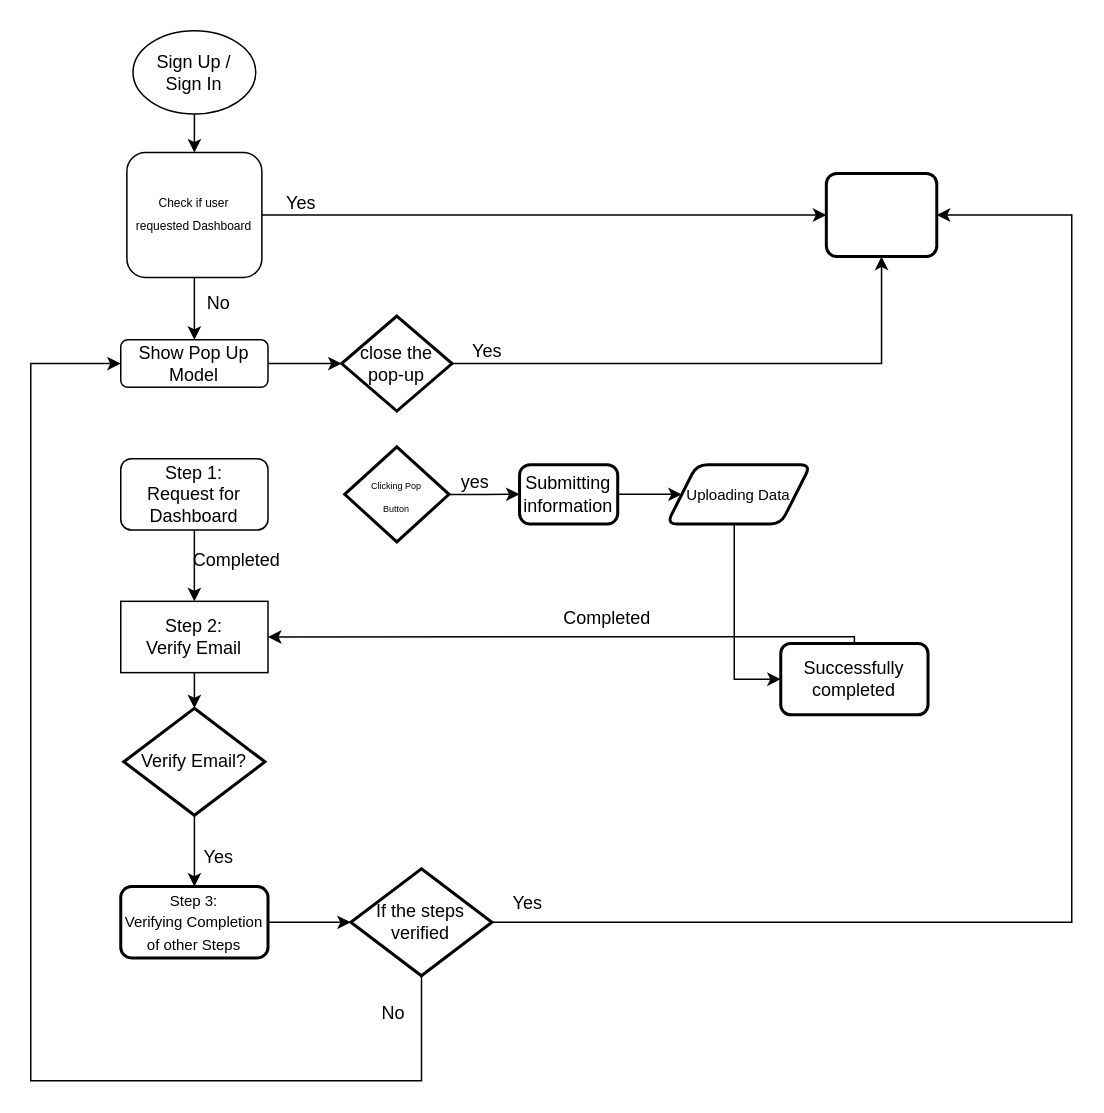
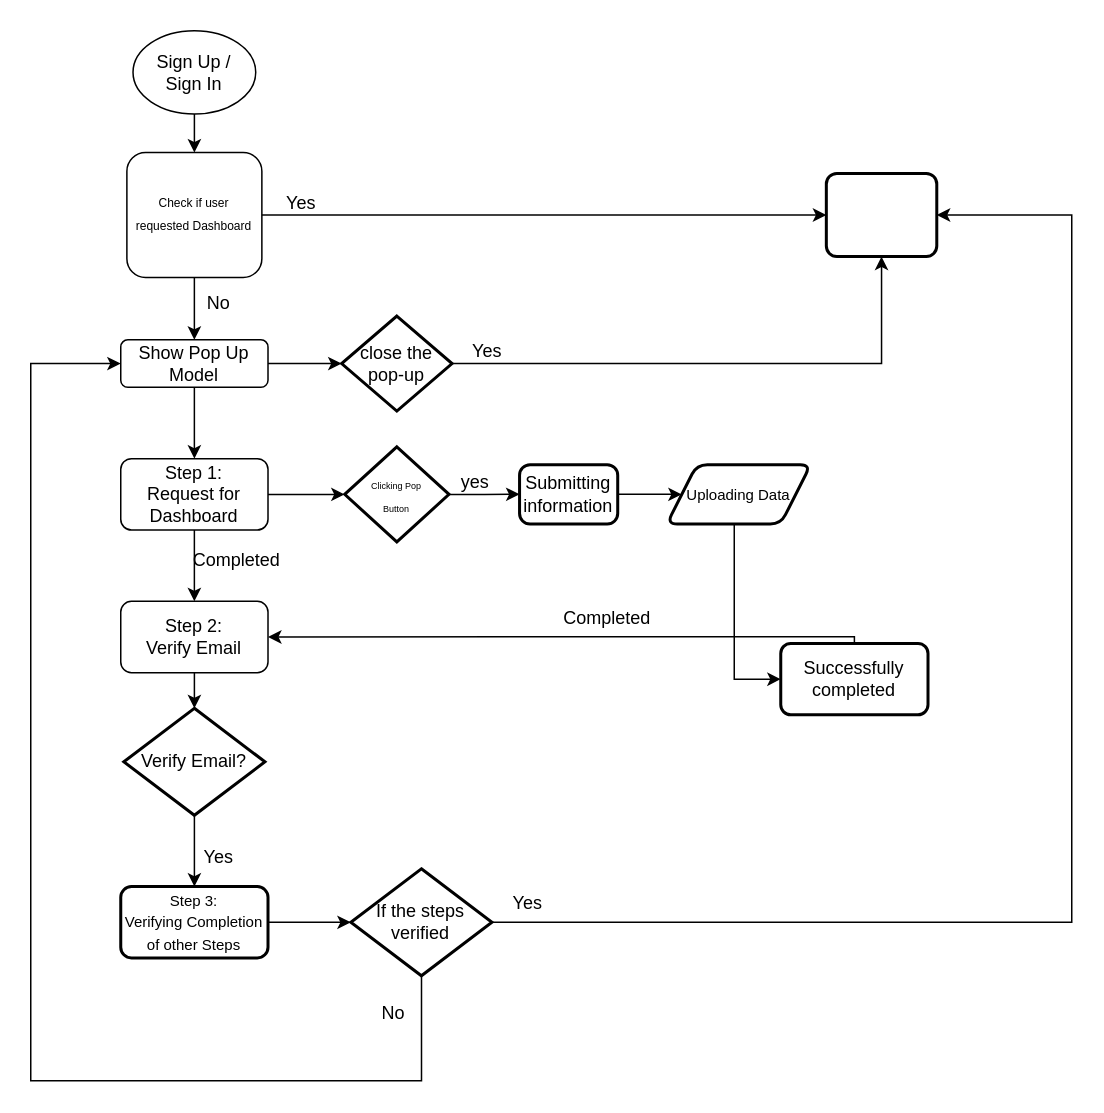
+ <mxCell id="13" value="" style="edgeStyle=orthogonalEdgeStyle;rounded=0;orthogonalLoop=1;jettySize=auto;html=1;" edge="1" parent="1" source="3" target="12"><mxGeometry relative="1" as="geometry" /></mxCell>
+ <mxCell id="19" value="" style="edgeStyle=orthogonalEdgeStyle;rounded=0;orthogonalLoop=1;jettySize=auto;html=1;" edge="1" parent="1" source="12" target="18"><mxGeometry relative="1" as="geometry" /></mxCell>
- <mxCell id="28" value="Step 2:&lt;br&gt;Verify Email" style="whiteSpace=wrap;html=1;glass=0;strokeWidth=1;shadow=0;rounded=0;" vertex="1" parent="1"><mxGeometry x="80" y="400.377" width="98.168" height="47.547" as="geometry" /></mxCell>
+ <mxCell id="28" value="Step 2:&lt;br&gt;Verify Email" style="whiteSpace=wrap;html=1;rounded=1;glass=0;strokeWidth=1;shadow=0;" vertex="1" parent="1"><mxGeometry x="80" y="400.377" width="98.168" height="47.547" as="geometry" /></mxCell>
